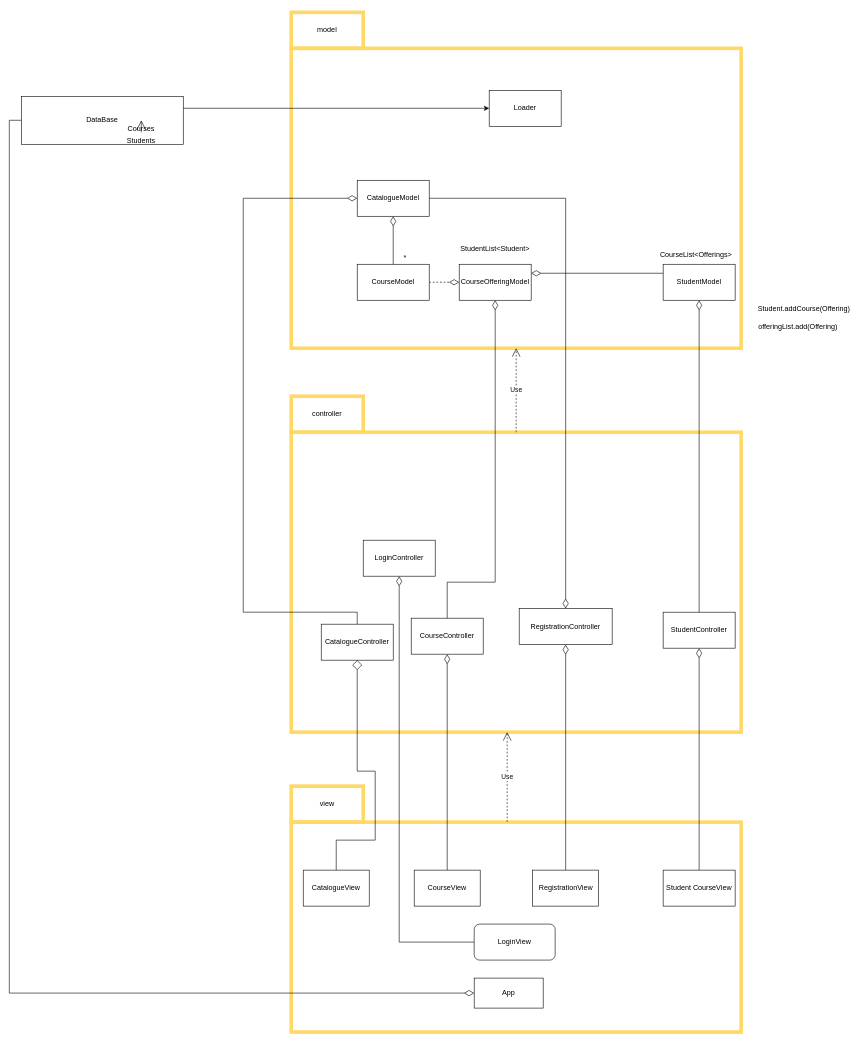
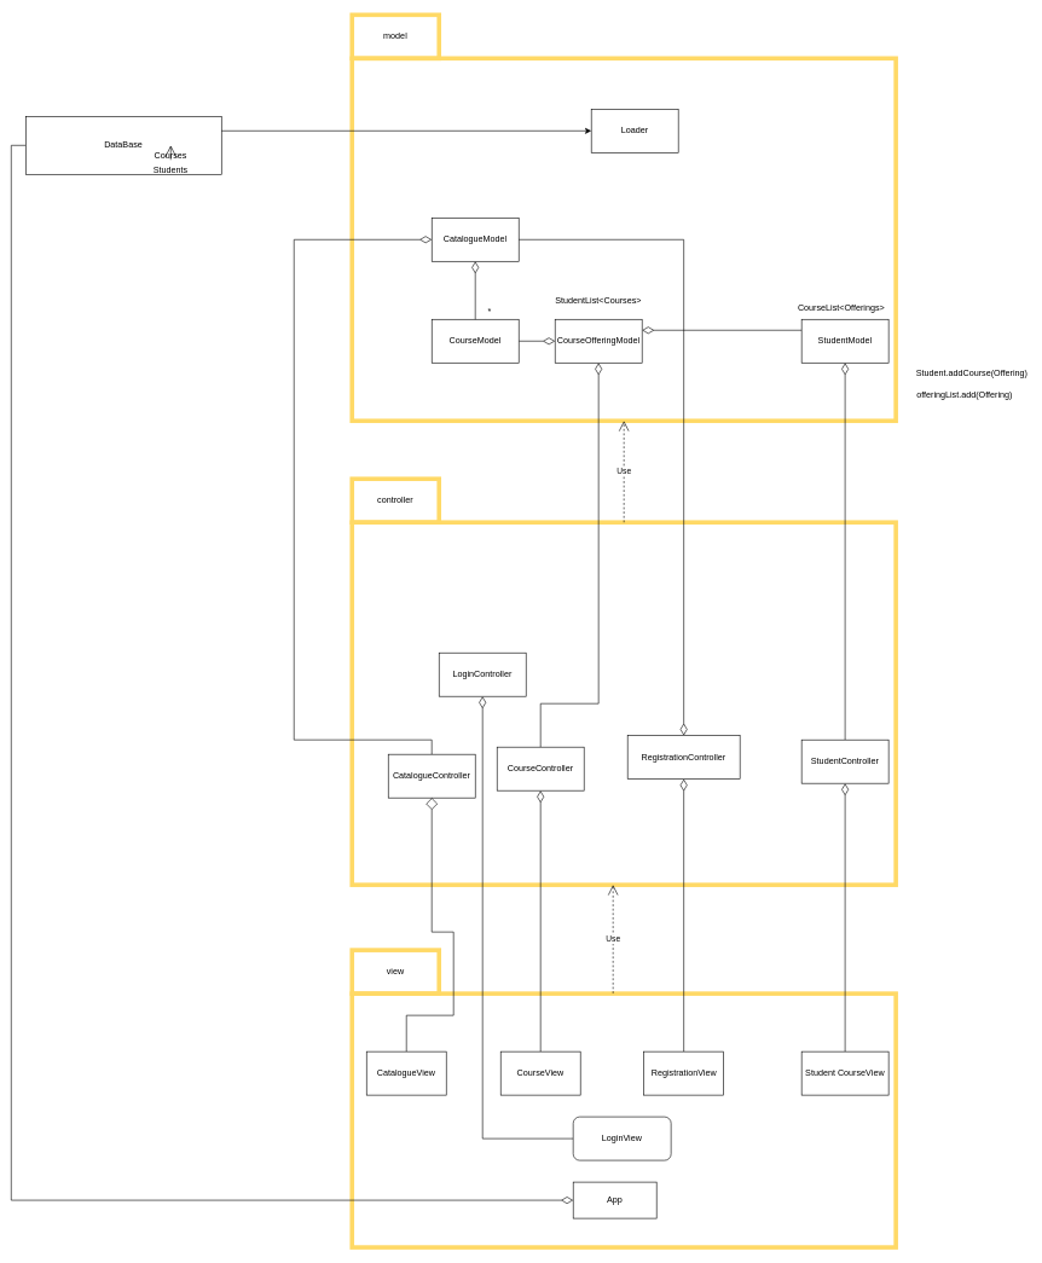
- <mxCell id="36" value="StudentList&amp;lt;Student&amp;gt;" style="text;html=1;strokeColor=none;fillColor=none;align=center;verticalAlign=middle;whiteSpace=wrap;rounded=0;" parent="1" vertex="1"><mxGeometry x="725" y="400" width="170" height="30" as="geometry" /></mxCell>
+ <mxCell id="36" value="StudentList&amp;lt;Courses&amp;gt;" style="text;html=1;strokeColor=none;fillColor=none;align=center;verticalAlign=middle;whiteSpace=wrap;rounded=0;" parent="1" vertex="1"><mxGeometry x="725" y="400" width="170" height="30" as="geometry" /></mxCell>
- <mxCell id="7" style="edgeStyle=orthogonalEdgeStyle;rounded=0;orthogonalLoop=1;jettySize=auto;html=1;exitX=1;exitY=0.5;exitDx=0;exitDy=0;entryX=0;entryY=0.5;entryDx=0;entryDy=0;endArrow=diamondThin;endFill=0;startSize=14;endSize=14;sourcePerimeterSpacing=8;targetPerimeterSpacing=8;dashed=1;" parent="1" source="8" target="33" edge="1"><mxGeometry relative="1" as="geometry" /></mxCell>
+ <mxCell id="7" style="edgeStyle=orthogonalEdgeStyle;rounded=0;orthogonalLoop=1;jettySize=auto;html=1;exitX=1;exitY=0.5;exitDx=0;exitDy=0;entryX=0;entryY=0.5;entryDx=0;entryDy=0;endArrow=diamondThin;endFill=0;startSize=14;endSize=14;sourcePerimeterSpacing=8;targetPerimeterSpacing=8;" parent="1" source="8" target="33" edge="1"><mxGeometry relative="1" as="geometry" /></mxCell>
